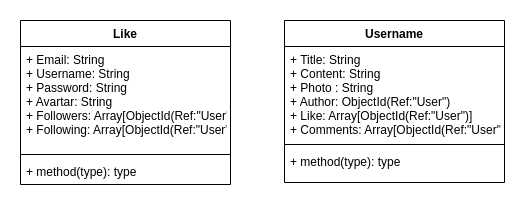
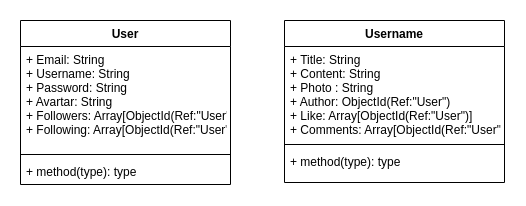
- <mxCell id="2" value="Like" style="swimlane;fontStyle=1;align=center;verticalAlign=top;childLayout=stackLayout;horizontal=1;startSize=26;horizontalStack=0;resizeParent=1;resizeParentMax=0;resizeLast=0;collapsible=1;marginBottom=0;" vertex="1" parent="1"><mxGeometry x="20" y="20" width="210" height="164" as="geometry" /></mxCell>
+ <mxCell id="2" value="User" style="swimlane;fontStyle=1;align=center;verticalAlign=top;childLayout=stackLayout;horizontal=1;startSize=26;horizontalStack=0;resizeParent=1;resizeParentMax=0;resizeLast=0;collapsible=1;marginBottom=0;" vertex="1" parent="1"><mxGeometry x="20" y="20" width="210" height="164" as="geometry" /></mxCell>
